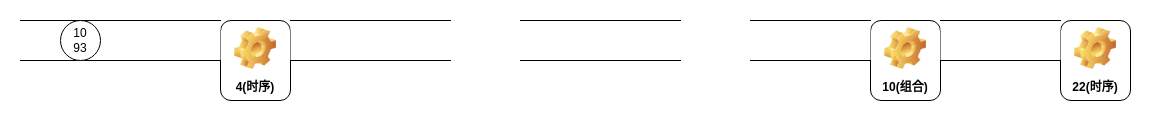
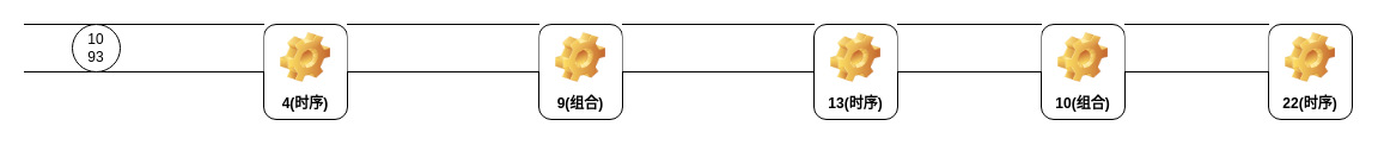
+ <mxCell id="3" value="9(组合)" style="label;whiteSpace=wrap;html=1;align=center;verticalAlign=bottom;spacingLeft=0;spacingBottom=4;imageAlign=center;imageVerticalAlign=top;image=img/clipart/Gear_128x128.png" vertex="1" parent="1"><mxGeometry x="450" y="20" width="70" height="80" as="geometry" /></mxCell>
+ <mxCell id="8" value="13(时序)" style="label;whiteSpace=wrap;html=1;align=center;verticalAlign=bottom;spacingLeft=0;spacingBottom=4;imageAlign=center;imageVerticalAlign=top;image=img/clipart/Gear_128x128.png" vertex="1" parent="1"><mxGeometry x="680" y="20" width="70" height="80" as="geometry" /></mxCell>
